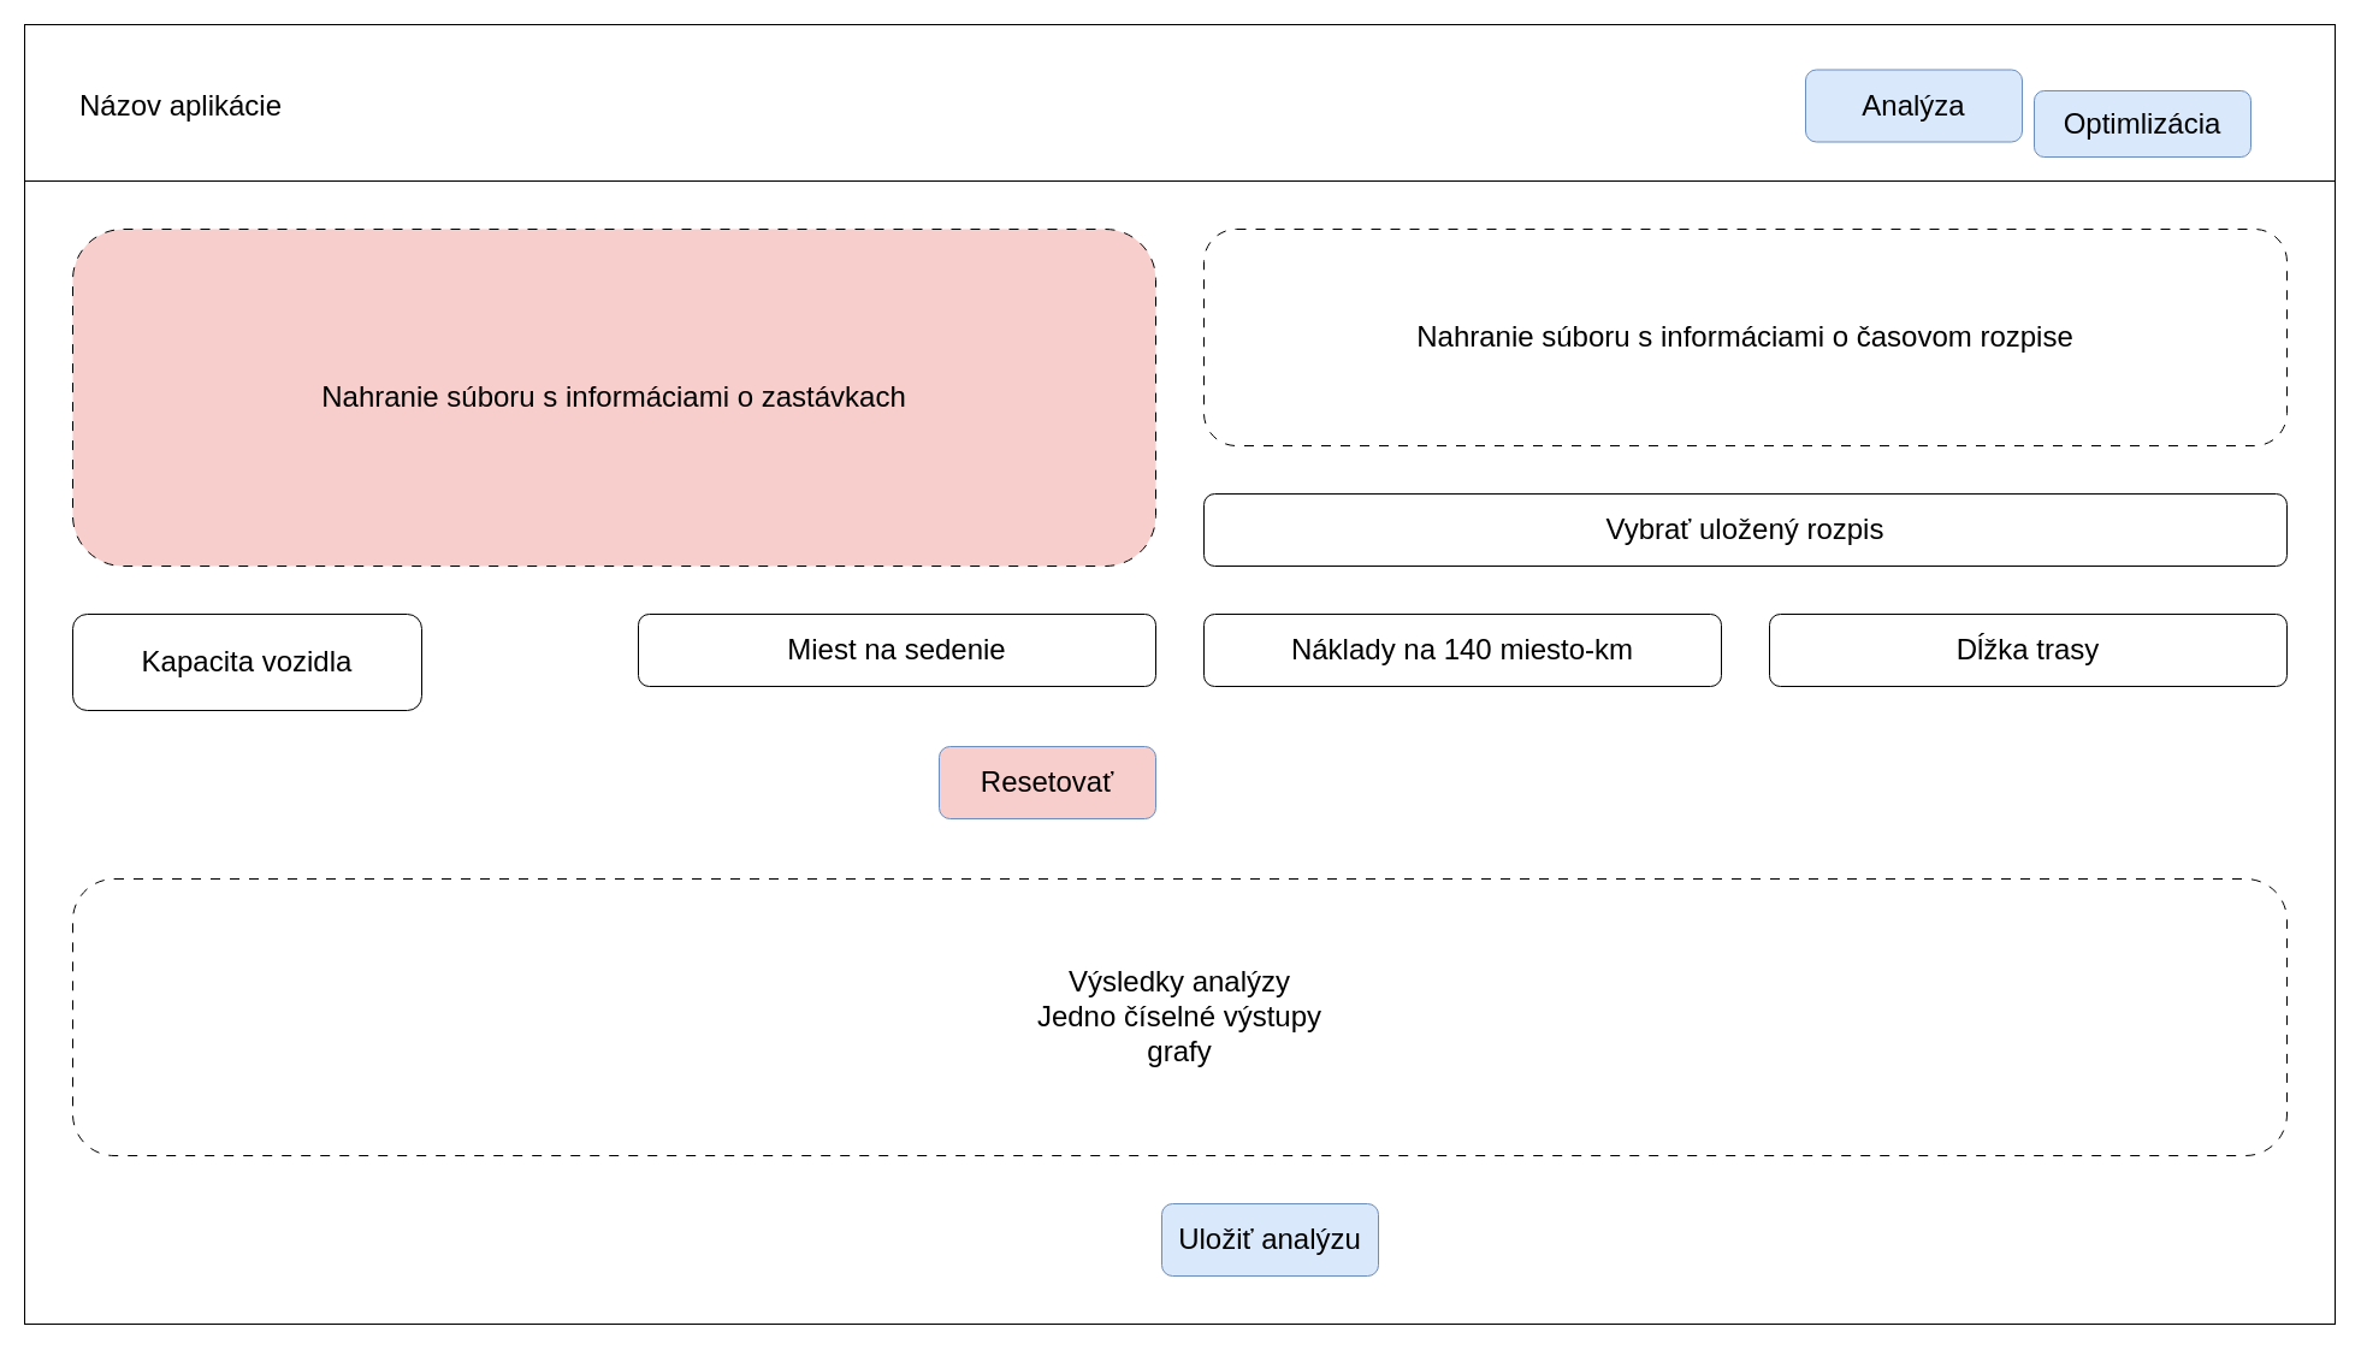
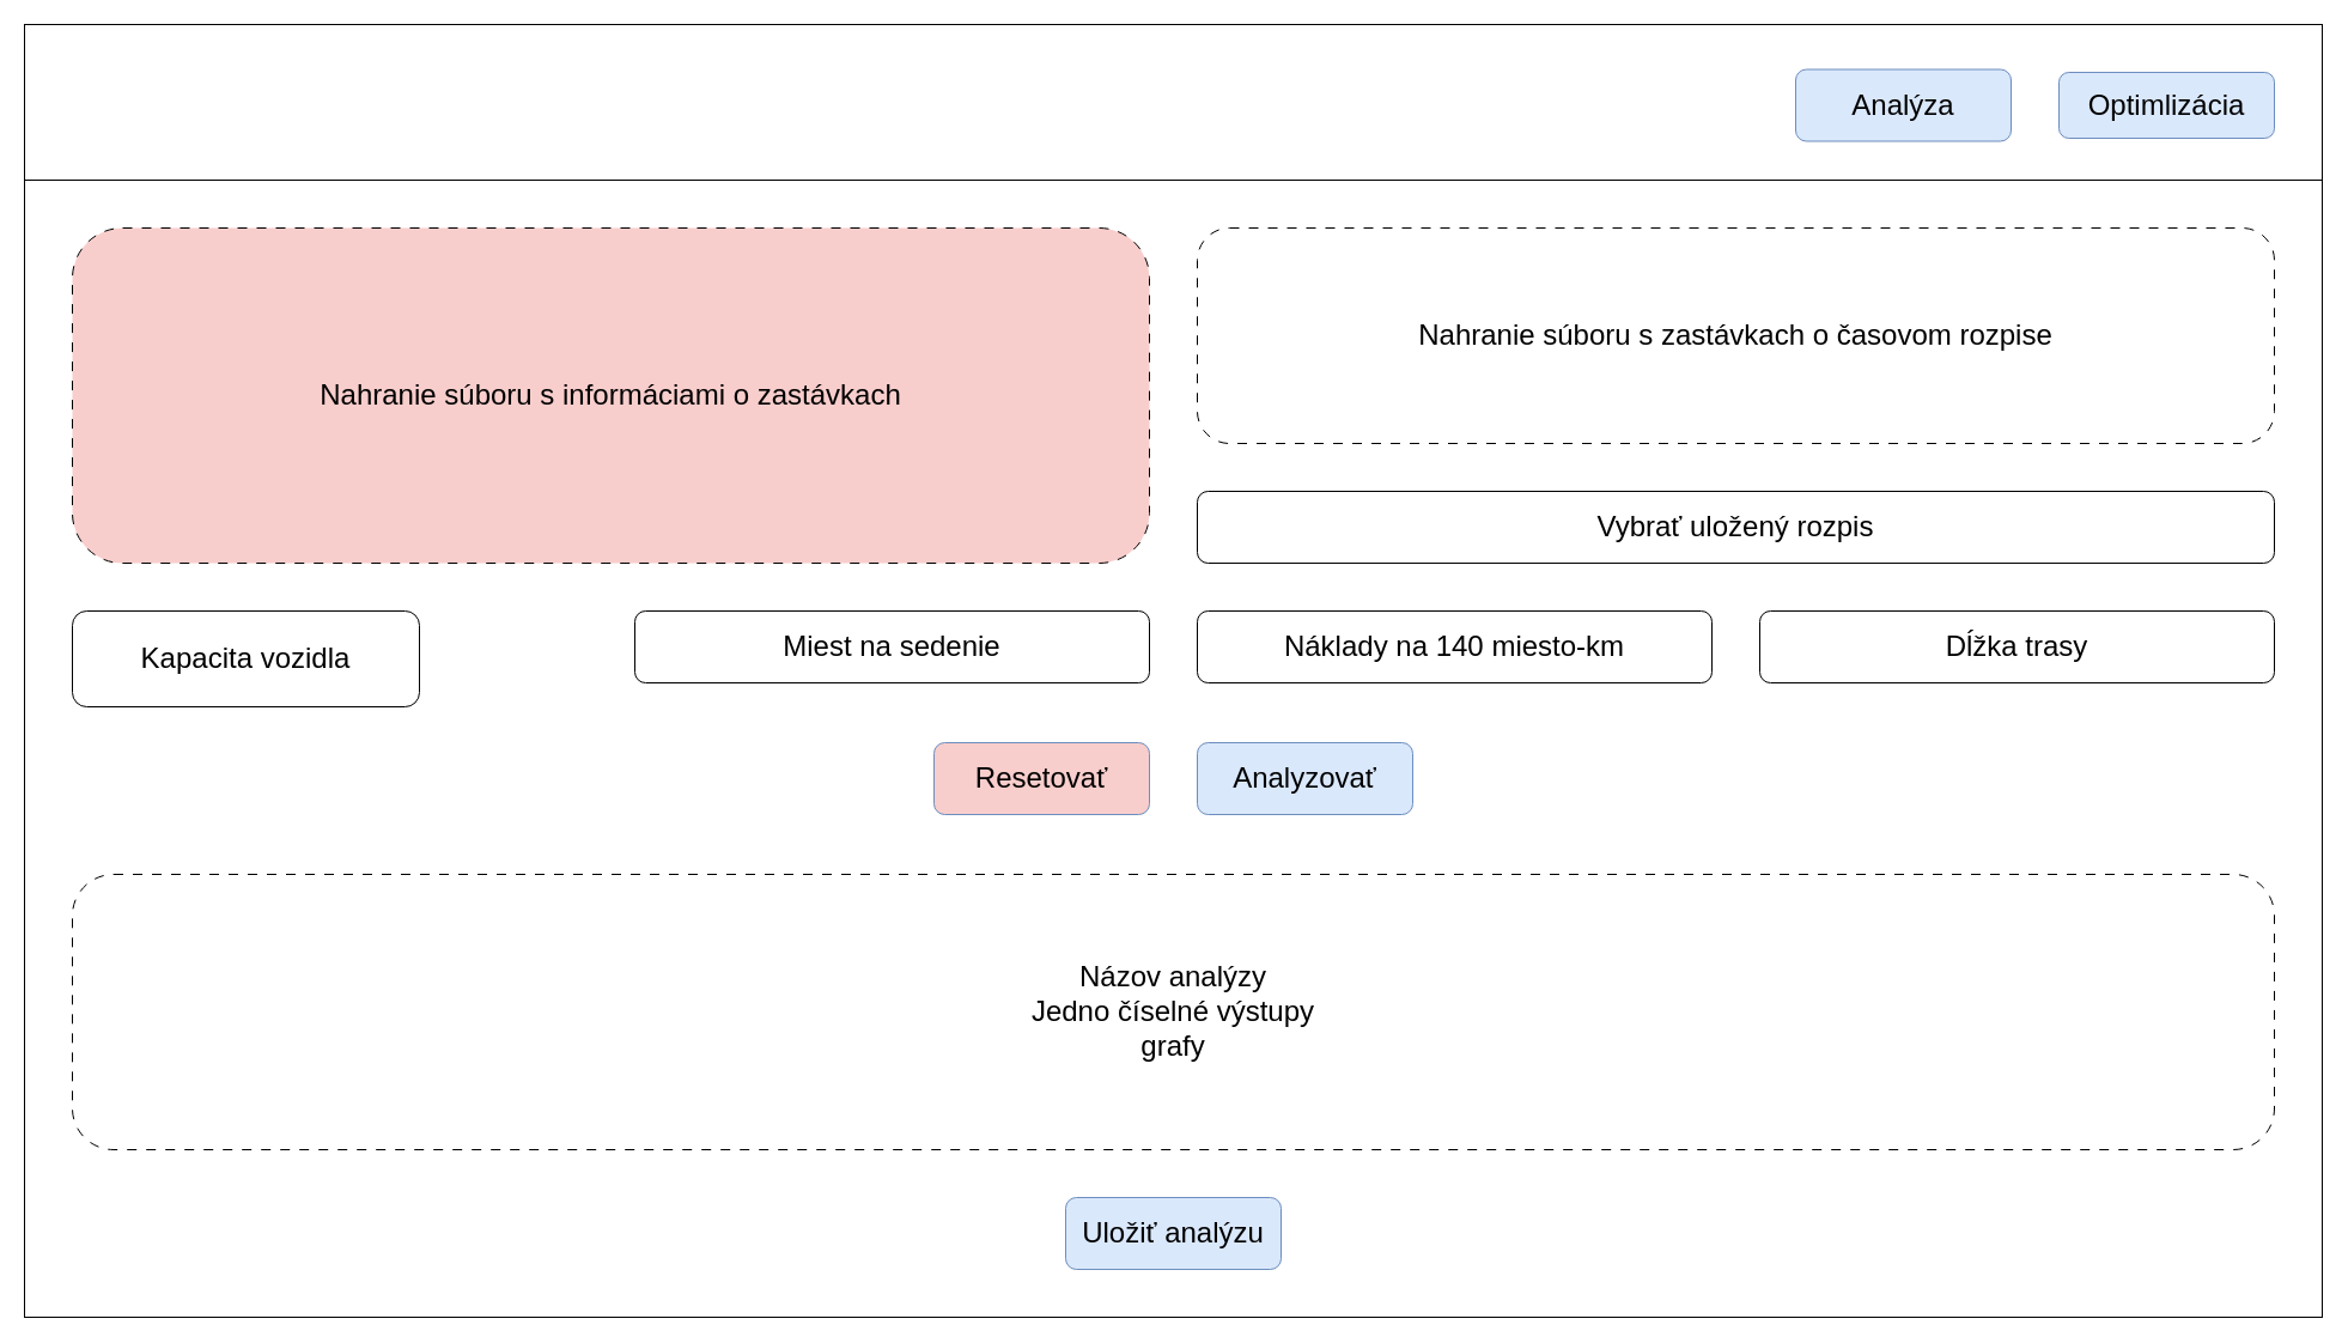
- <mxCell id="6" value="&lt;font style=&quot;font-size: 24px;&quot;&gt;Názov aplikácie&lt;/font&gt;" style="text;html=1;align=center;verticalAlign=middle;whiteSpace=wrap;rounded=0;" vertex="1" parent="1"><mxGeometry x="60" y="72.5" width="180" height="30" as="geometry" /></mxCell>
- <mxCell id="4" value="&lt;font style=&quot;font-size: 24px;&quot;&gt;Optimlizácia&lt;/font&gt;" style="rounded=1;whiteSpace=wrap;html=1;fillColor=#dae8fc;strokeColor=#6c8ebf;" vertex="1" parent="1"><mxGeometry x="1690" y="75" width="180" height="55" as="geometry" /></mxCell>
+ <mxCell id="4" value="&lt;font style=&quot;font-size: 24px;&quot;&gt;Optimlizácia&lt;/font&gt;" style="rounded=1;whiteSpace=wrap;html=1;fillColor=#dae8fc;strokeColor=#6c8ebf;" vertex="1" parent="1"><mxGeometry x="1720" y="60" width="180" height="55" as="geometry" /></mxCell>
- <mxCell id="8" value="&lt;font style=&quot;font-size: 24px;&quot;&gt;Nahranie súboru s informáciami o časovom rozpise&lt;/font&gt;" style="rounded=1;whiteSpace=wrap;html=1;dashed=1;dashPattern=8 8;" vertex="1" parent="1"><mxGeometry x="1000" y="190" width="900" height="180" as="geometry" /></mxCell>
+ <mxCell id="8" value="&lt;font style=&quot;font-size: 24px;&quot;&gt;Nahranie súboru s zastávkach o časovom rozpise&lt;/font&gt;" style="rounded=1;whiteSpace=wrap;html=1;dashed=1;dashPattern=8 8;" vertex="1" parent="1"><mxGeometry x="1000" y="190" width="900" height="180" as="geometry" /></mxCell>
+ <mxCell id="13" value="&lt;font style=&quot;font-size: 24px;&quot;&gt;Analyzovať&lt;/font&gt;" style="rounded=1;whiteSpace=wrap;html=1;fillColor=#dae8fc;strokeColor=#6c8ebf;" vertex="1" parent="1"><mxGeometry x="1000" y="620" width="180" height="60" as="geometry" /></mxCell>
- <mxCell id="15" value="&lt;div&gt;&lt;font style=&quot;font-size: 24px;&quot;&gt;Výsledky analýzy&lt;/font&gt;&lt;/div&gt;&lt;div&gt;&lt;font style=&quot;font-size: 24px;&quot;&gt;Jedno číselné výstupy&lt;/font&gt;&lt;/div&gt;&lt;div&gt;&lt;font style=&quot;font-size: 24px;&quot;&gt;grafy&lt;/font&gt;&lt;/div&gt;" style="rounded=1;whiteSpace=wrap;html=1;dashed=1;dashPattern=8 8;" vertex="1" parent="1"><mxGeometry x="60" y="730" width="1840" height="230" as="geometry" /></mxCell>
+ <mxCell id="15" value="&lt;div&gt;&lt;font style=&quot;font-size: 24px;&quot;&gt;Názov analýzy&lt;/font&gt;&lt;/div&gt;&lt;div&gt;&lt;font style=&quot;font-size: 24px;&quot;&gt;Jedno číselné výstupy&lt;/font&gt;&lt;/div&gt;&lt;div&gt;&lt;font style=&quot;font-size: 24px;&quot;&gt;grafy&lt;/font&gt;&lt;/div&gt;" style="rounded=1;whiteSpace=wrap;html=1;dashed=1;dashPattern=8 8;" vertex="1" parent="1"><mxGeometry x="60" y="730" width="1840" height="230" as="geometry" /></mxCell>
- <mxCell id="16" value="&lt;font style=&quot;font-size: 24px;&quot;&gt;Uložiť analýzu&lt;/font&gt;" style="rounded=1;whiteSpace=wrap;html=1;fillColor=#dae8fc;strokeColor=#6c8ebf;" vertex="1" parent="1"><mxGeometry x="965" y="1000" width="180" height="60" as="geometry" /></mxCell>
+ <mxCell id="16" value="&lt;font style=&quot;font-size: 24px;&quot;&gt;Uložiť analýzu&lt;/font&gt;" style="rounded=1;whiteSpace=wrap;html=1;fillColor=#dae8fc;strokeColor=#6c8ebf;" vertex="1" parent="1"><mxGeometry x="890" y="1000" width="180" height="60" as="geometry" /></mxCell>
